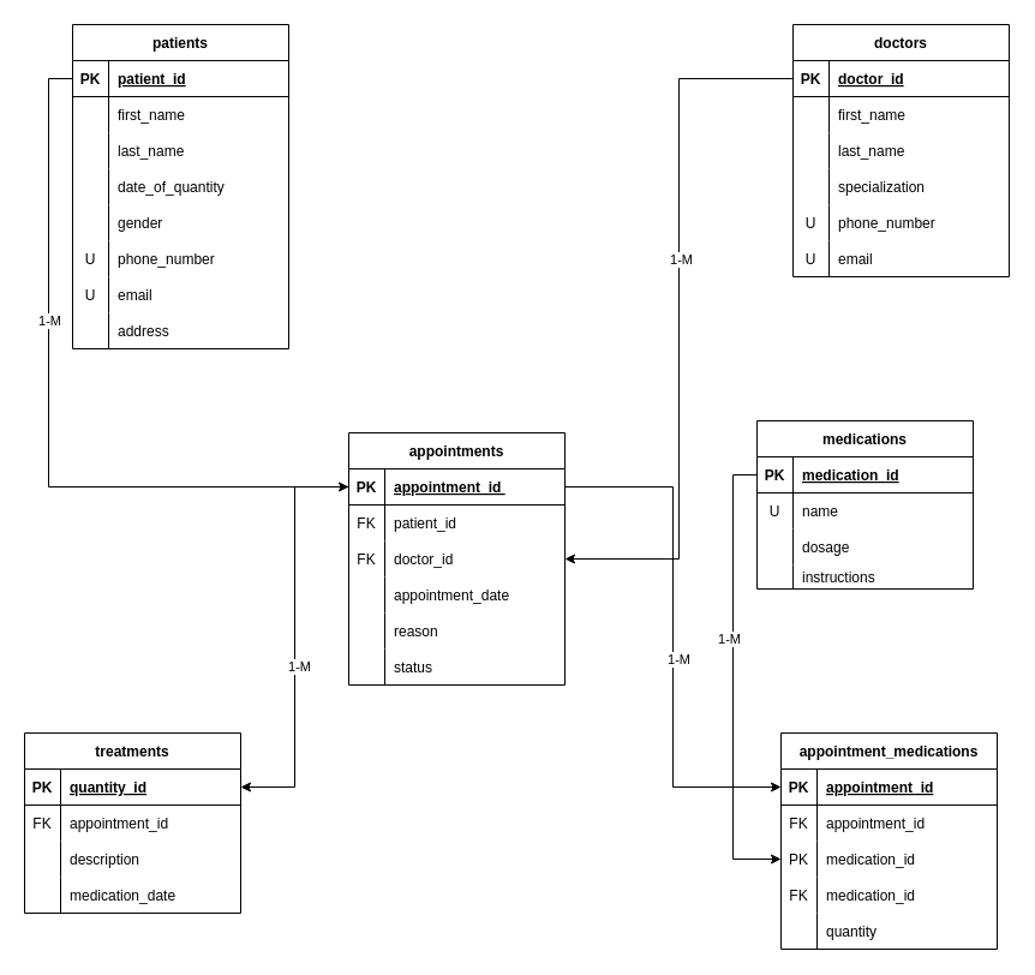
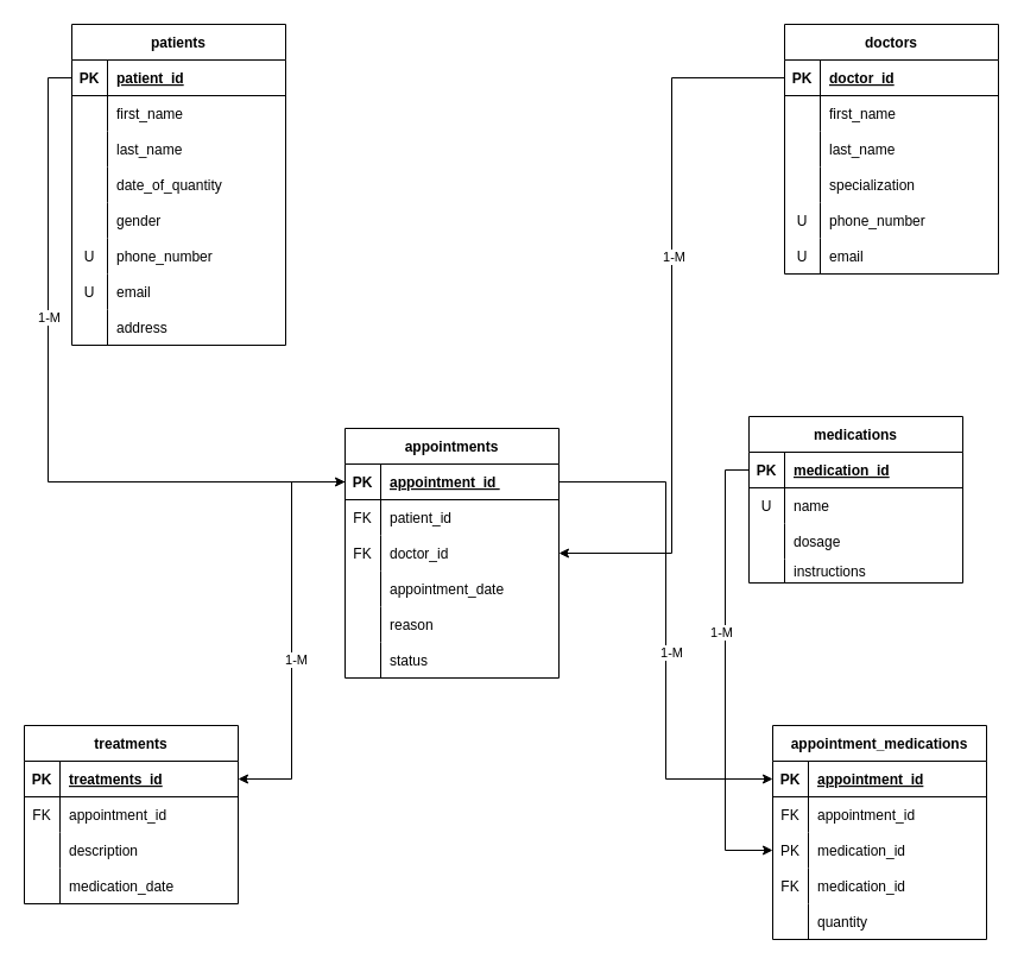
- <mxCell id="81" value="quantity_id" style="shape=partialRectangle;connectable=0;fillColor=none;top=0;left=0;bottom=0;right=0;align=left;spacingLeft=6;fontStyle=5;overflow=hidden;" parent="79" vertex="1"><mxGeometry x="30" width="150" height="30" as="geometry"><mxRectangle width="150" height="30" as="alternateBounds" /></mxGeometry></mxCell>
+ <mxCell id="81" value="treatments_id" style="shape=partialRectangle;connectable=0;fillColor=none;top=0;left=0;bottom=0;right=0;align=left;spacingLeft=6;fontStyle=5;overflow=hidden;" parent="79" vertex="1"><mxGeometry x="30" width="150" height="30" as="geometry"><mxRectangle width="150" height="30" as="alternateBounds" /></mxGeometry></mxCell>
